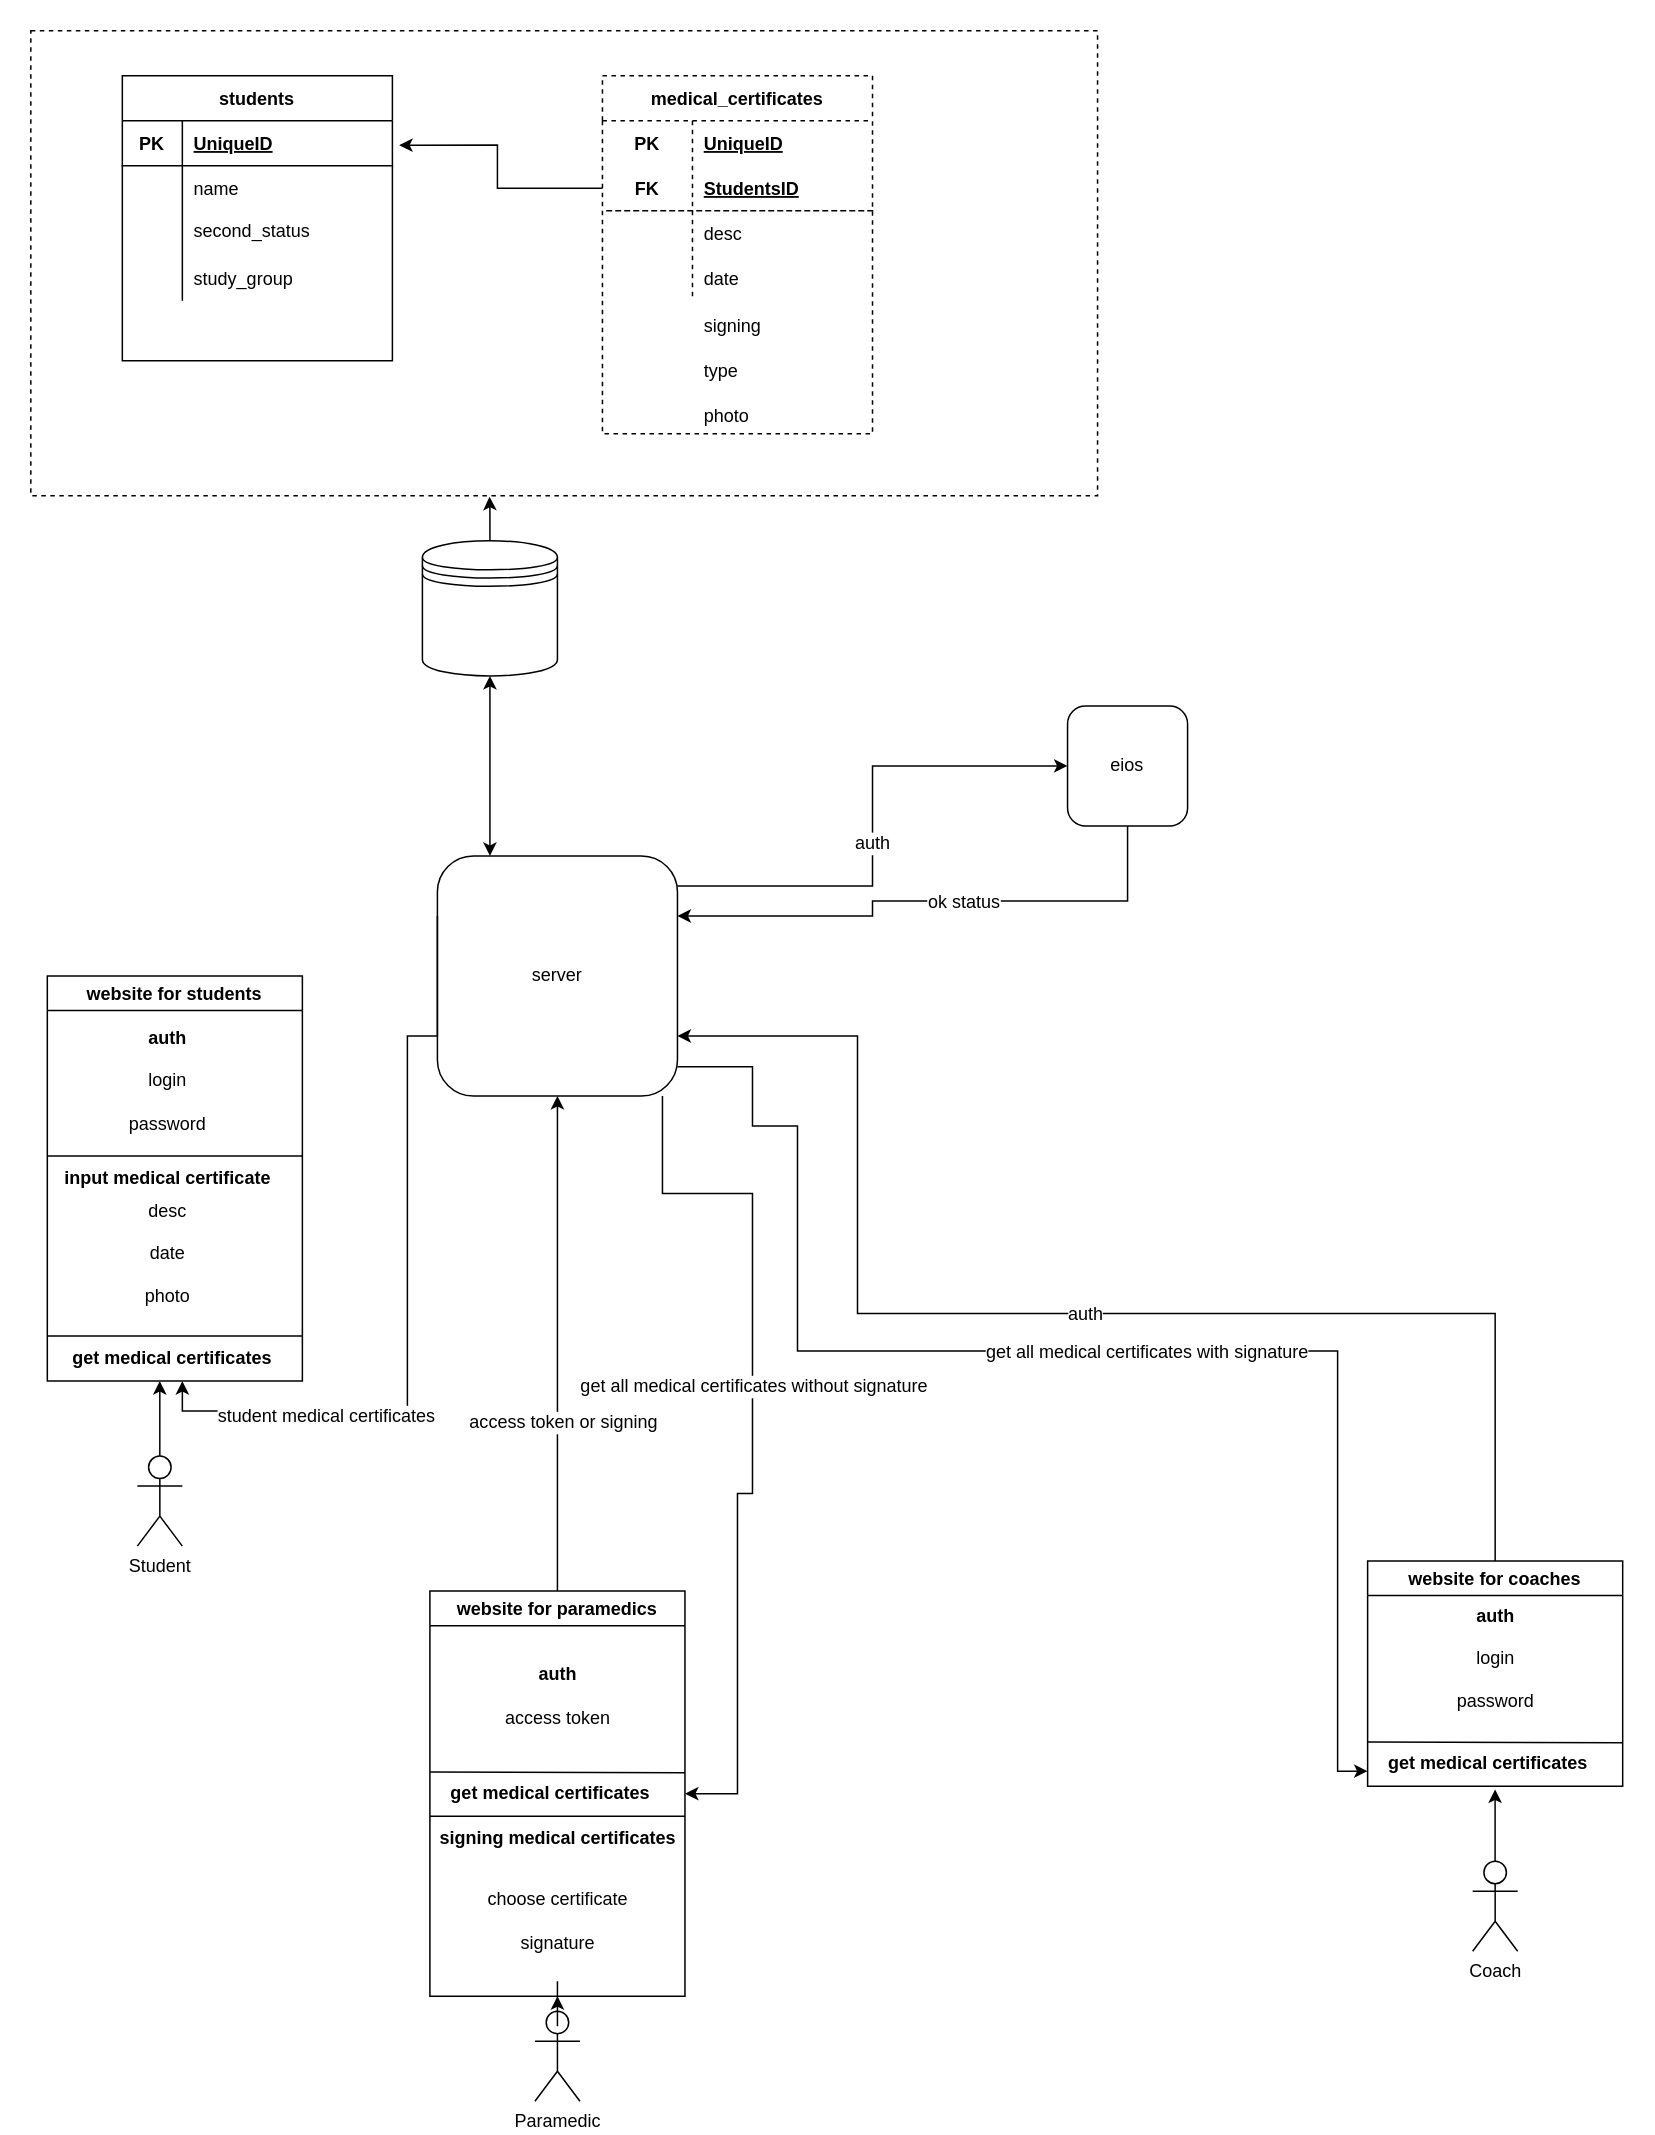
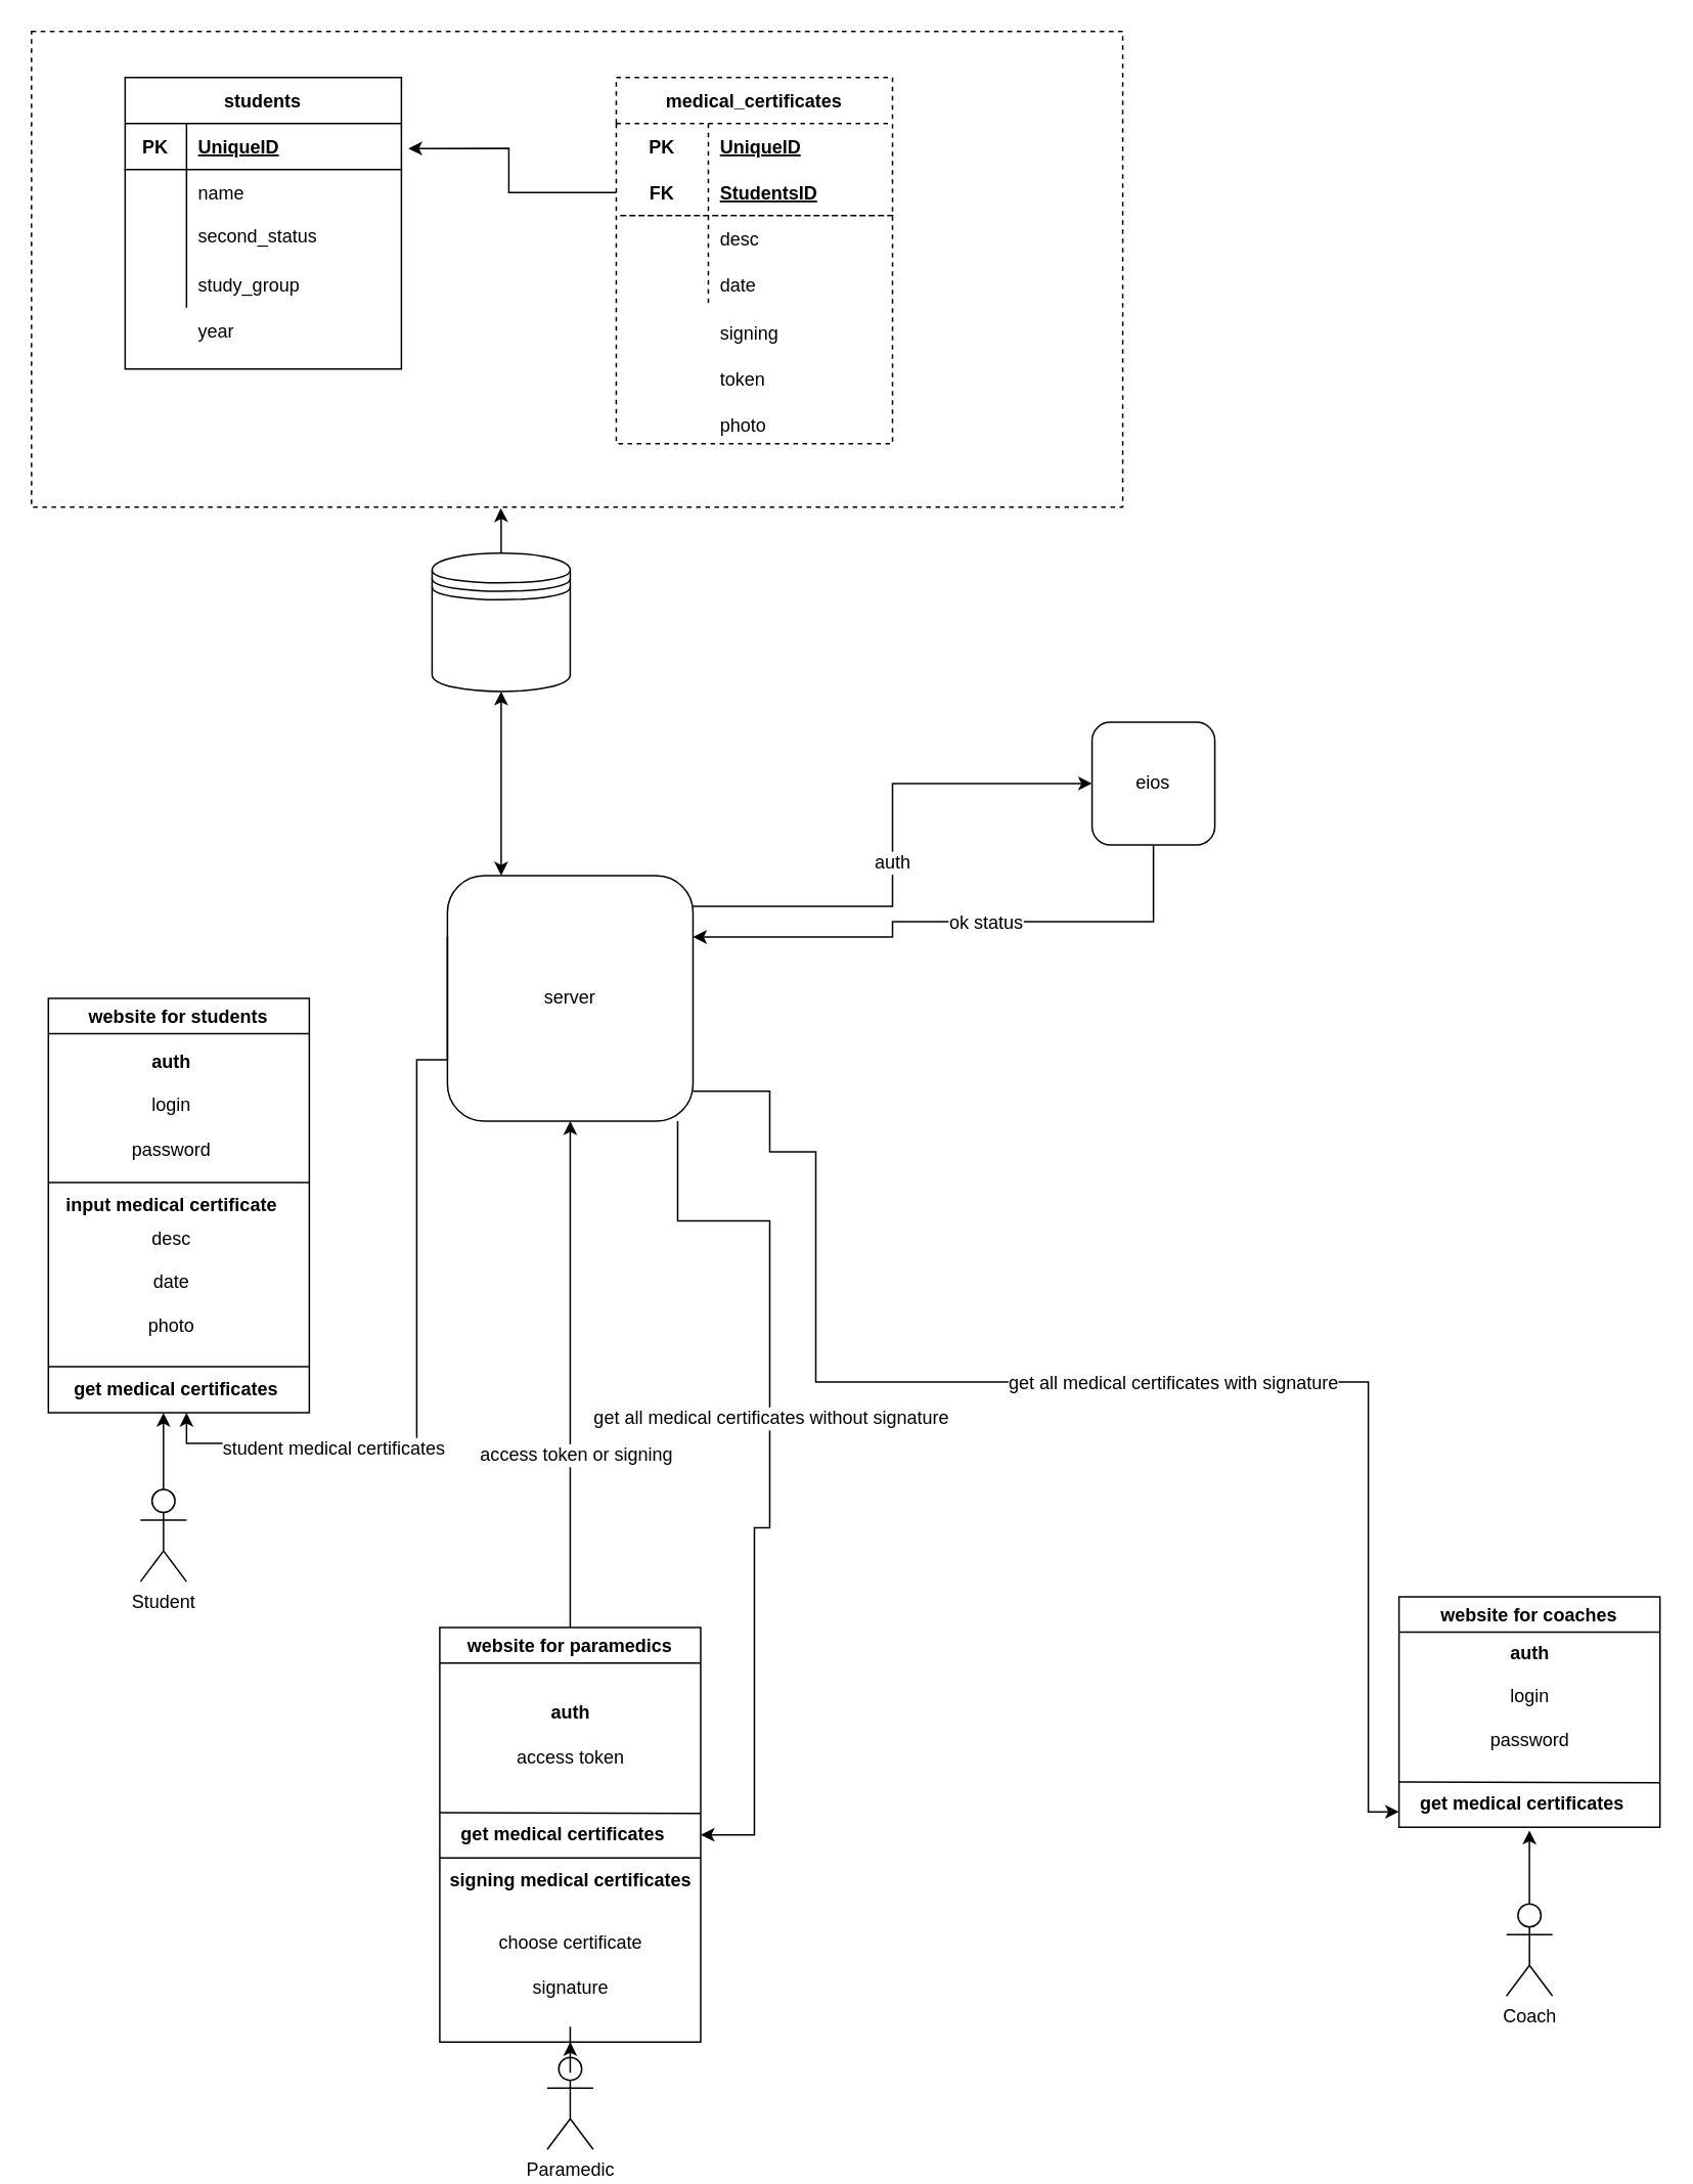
+ <mxCell id="37" value="year" style="shape=partialRectangle;connectable=0;fillColor=none;top=0;left=0;bottom=0;right=0;align=left;spacingLeft=6;overflow=hidden;" vertex="1" parent="1"><mxGeometry x="121" y="200" width="140" height="30" as="geometry"><mxRectangle width="140" height="30" as="alternateBounds" /></mxGeometry></mxCell>
- <mxCell id="36" value="type" style="shape=partialRectangle;connectable=0;fillColor=none;top=0;left=0;bottom=0;right=0;align=left;spacingLeft=6;overflow=hidden;dashed=1;" vertex="1" parent="21"><mxGeometry x="60" y="179.997" width="120" height="32.609" as="geometry"><mxRectangle width="120" height="30" as="alternateBounds" /></mxGeometry></mxCell>
+ <mxCell id="36" value="token" style="shape=partialRectangle;connectable=0;fillColor=none;top=0;left=0;bottom=0;right=0;align=left;spacingLeft=6;overflow=hidden;dashed=1;" vertex="1" parent="21"><mxGeometry x="60" y="179.997" width="120" height="32.609" as="geometry"><mxRectangle width="120" height="30" as="alternateBounds" /></mxGeometry></mxCell>
- <mxCell id="74" style="edgeStyle=orthogonalEdgeStyle;rounded=0;orthogonalLoop=1;jettySize=auto;html=1;entryX=1;entryY=0.75;entryDx=0;entryDy=0;fontFamily=Helvetica;fontSize=12;fontColor=default;" edge="1" parent="1" source="76" target="47"><mxGeometry relative="1" as="geometry"><Array as="points"><mxPoint x="571" y="875" /><mxPoint x="571" y="690" /></Array></mxGeometry></mxCell>
- <mxCell id="75" value="auth" style="edgeLabel;html=1;align=center;verticalAlign=middle;resizable=0;points=[];fontSize=12;fontFamily=Helvetica;fontColor=default;" vertex="1" connectable="0" parent="74"><mxGeometry x="-0.019" relative="1" as="geometry"><mxPoint as="offset" /></mxGeometry></mxCell>
